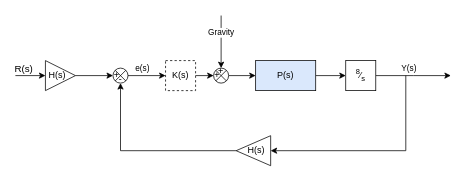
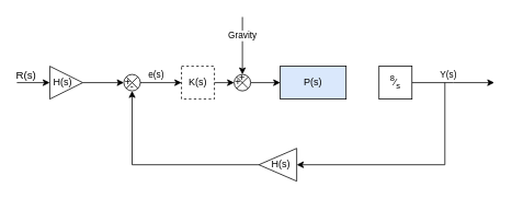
- <mxCell id="2" style="edgeStyle=orthogonalEdgeStyle;rounded=0;orthogonalLoop=1;jettySize=auto;html=1;exitX=1;exitY=0.5;exitDx=0;exitDy=0;entryX=0;entryY=0.5;entryDx=0;entryDy=0;" parent="1" source="3" target="6" edge="1"><mxGeometry relative="1" as="geometry" /></mxCell>
